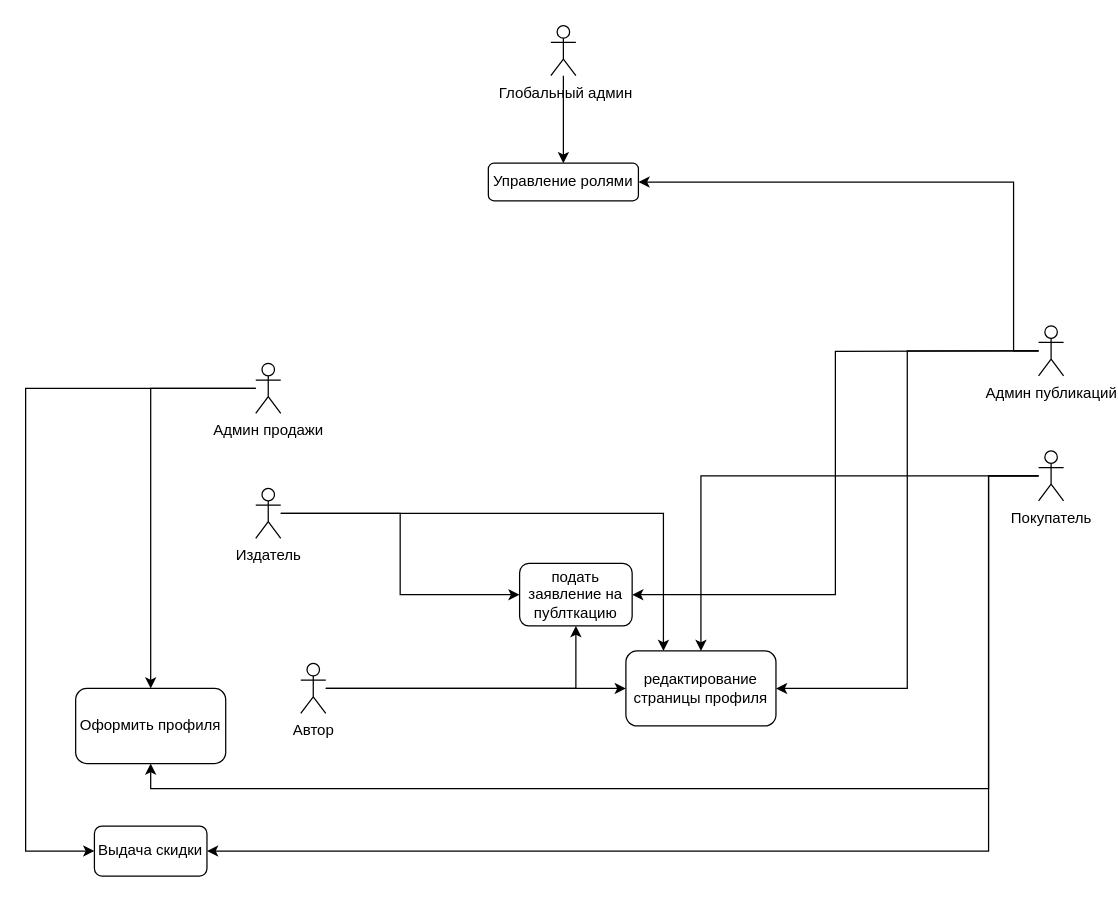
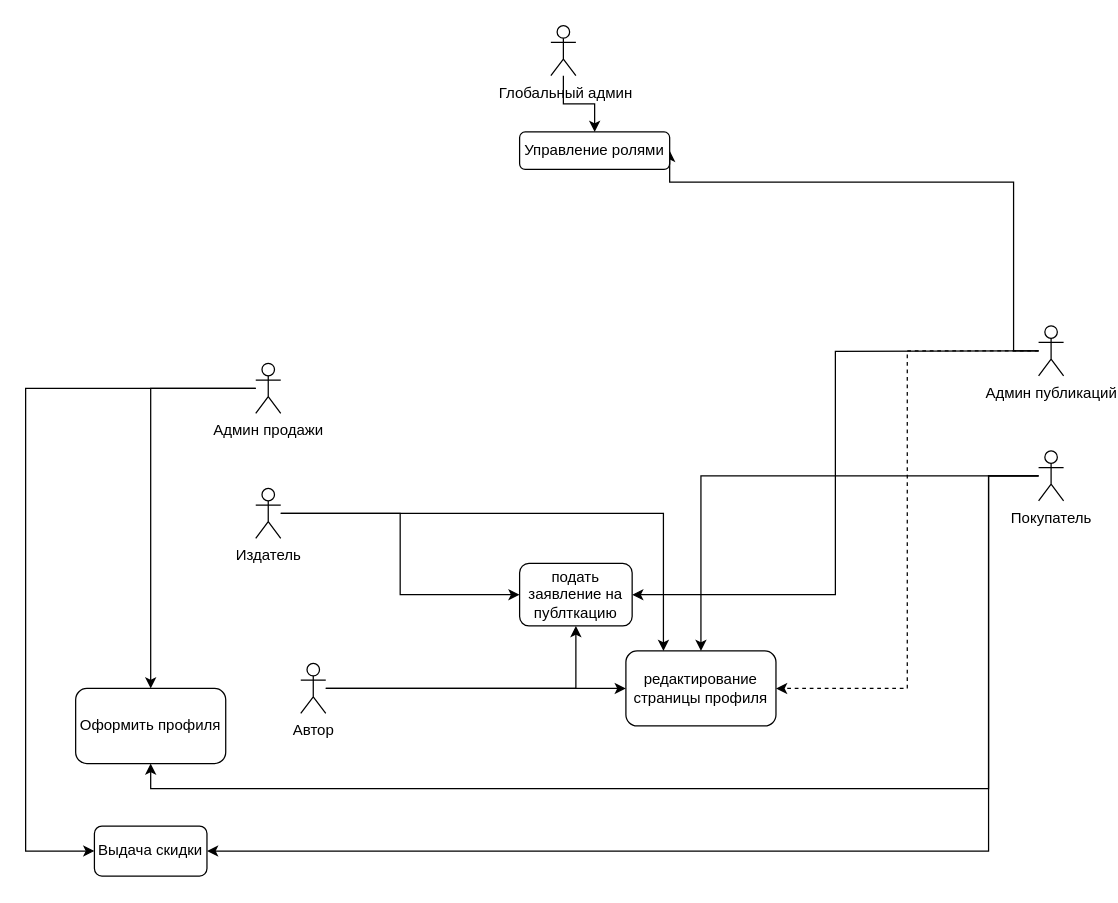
- <mxCell id="23" value="Управление ролями" style="rounded=1;whiteSpace=wrap;html=1;" vertex="1" parent="1"><mxGeometry x="390" y="130" width="120" height="30" as="geometry" /></mxCell>
+ <mxCell id="23" value="Управление ролями" style="rounded=1;whiteSpace=wrap;html=1;" vertex="1" parent="1"><mxGeometry x="415" y="105" width="120" height="30" as="geometry" /></mxCell>
- <mxCell id="12" style="edgeStyle=orthogonalEdgeStyle;rounded=0;orthogonalLoop=1;jettySize=auto;html=1;entryX=1;entryY=0.5;entryDx=0;entryDy=0;" edge="1" parent="1" source="13" target="26"><mxGeometry relative="1" as="geometry" /></mxCell>
+ <mxCell id="12" style="edgeStyle=orthogonalEdgeStyle;rounded=0;orthogonalLoop=1;jettySize=auto;html=1;entryX=1;entryY=0.5;entryDx=0;entryDy=0;dashed=1;" edge="1" parent="1" source="13" target="26"><mxGeometry relative="1" as="geometry" /></mxCell>
